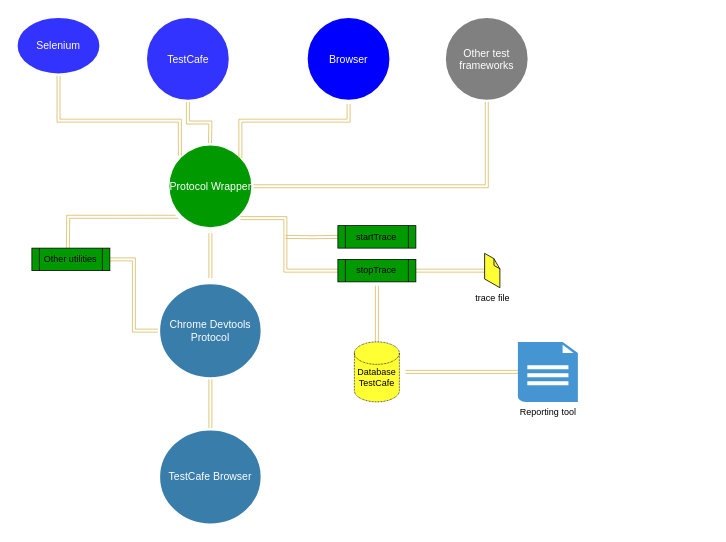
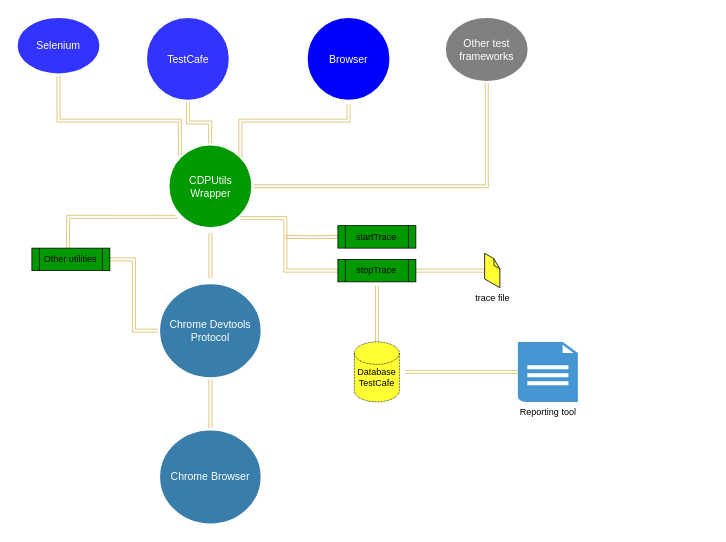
- <mxCell id="17" value="Other test frameworks" style="ellipse;whiteSpace=wrap;html=1;rounded=0;shadow=0;strokeWidth=6;fontSize=14;align=center;strokeColor=#FFFFFF;fontColor=#FFFFFF;fillColor=#808080;" vertex="1" parent="1"><mxGeometry x="591" y="20" width="115" height="115" as="geometry" /></mxCell>
+ <mxCell id="17" value="Other test frameworks" style="ellipse;whiteSpace=wrap;html=1;rounded=0;shadow=0;strokeWidth=6;fontSize=14;align=center;strokeColor=#FFFFFF;fontColor=#FFFFFF;fillColor=#808080;" vertex="1" parent="1"><mxGeometry x="591" y="20" width="115" height="90" as="geometry" /></mxCell>
- <mxCell id="5" value="Protocol Wrapper" style="ellipse;whiteSpace=wrap;html=1;rounded=0;shadow=0;strokeWidth=6;fontSize=14;align=center;strokeColor=#FFFFFF;fontColor=#FFFFFF;fillColor=#009900;" parent="1" vertex="1"><mxGeometry x="222.5" y="190" width="115" height="115" as="geometry" /></mxCell>
+ <mxCell id="5" value="CDPUtils Wrapper" style="ellipse;whiteSpace=wrap;html=1;rounded=0;shadow=0;strokeWidth=6;fontSize=14;align=center;strokeColor=#FFFFFF;fontColor=#FFFFFF;fillColor=#009900;" parent="1" vertex="1"><mxGeometry x="222.5" y="190" width="115" height="115" as="geometry" /></mxCell>
- <mxCell id="11" value="TestCafe Browser" style="ellipse;whiteSpace=wrap;html=1;rounded=0;shadow=0;strokeWidth=6;fontSize=14;align=center;fillColor=#397DAA;strokeColor=#FFFFFF;fontColor=#FFFFFF;" vertex="1" parent="1"><mxGeometry x="210" y="570" width="140" height="130" as="geometry" /></mxCell>
+ <mxCell id="11" value="Chrome Browser" style="ellipse;whiteSpace=wrap;html=1;rounded=0;shadow=0;strokeWidth=6;fontSize=14;align=center;fillColor=#397DAA;strokeColor=#FFFFFF;fontColor=#FFFFFF;" vertex="1" parent="1"><mxGeometry x="210" y="570" width="140" height="130" as="geometry" /></mxCell>
